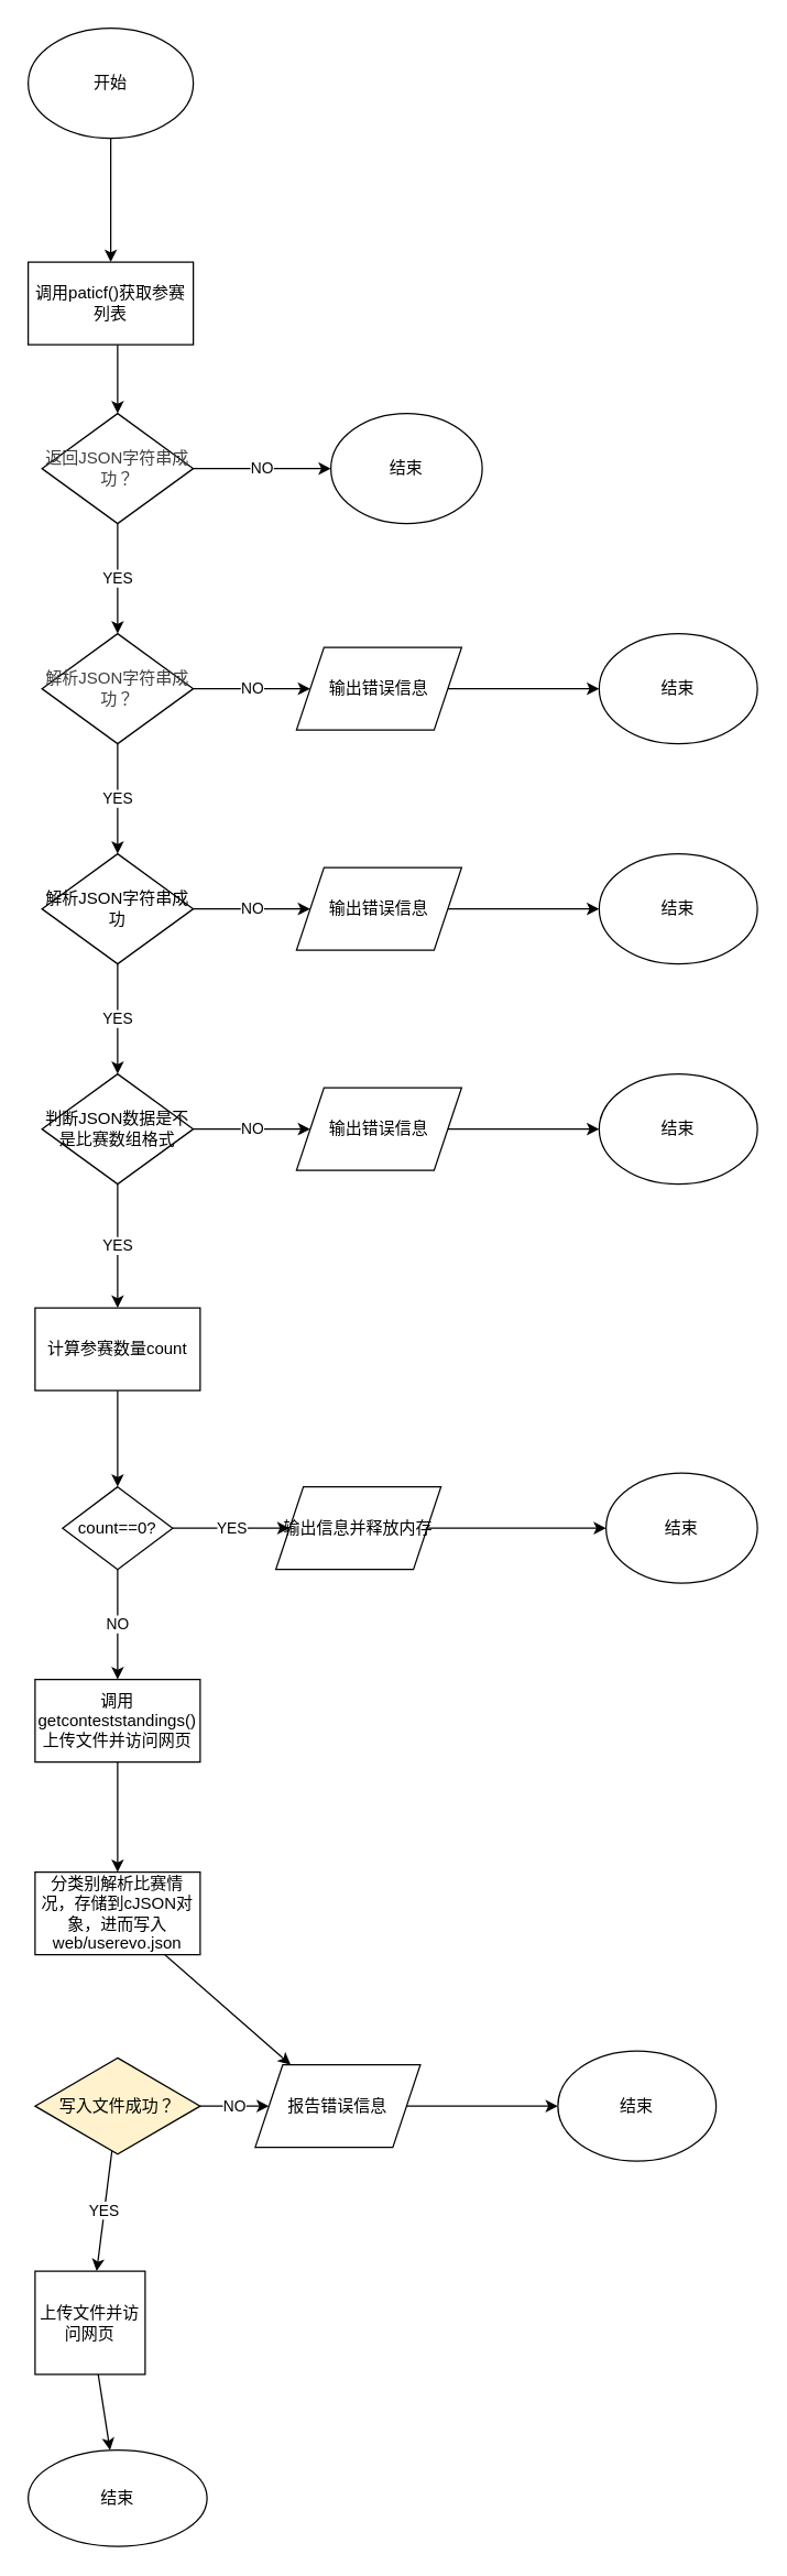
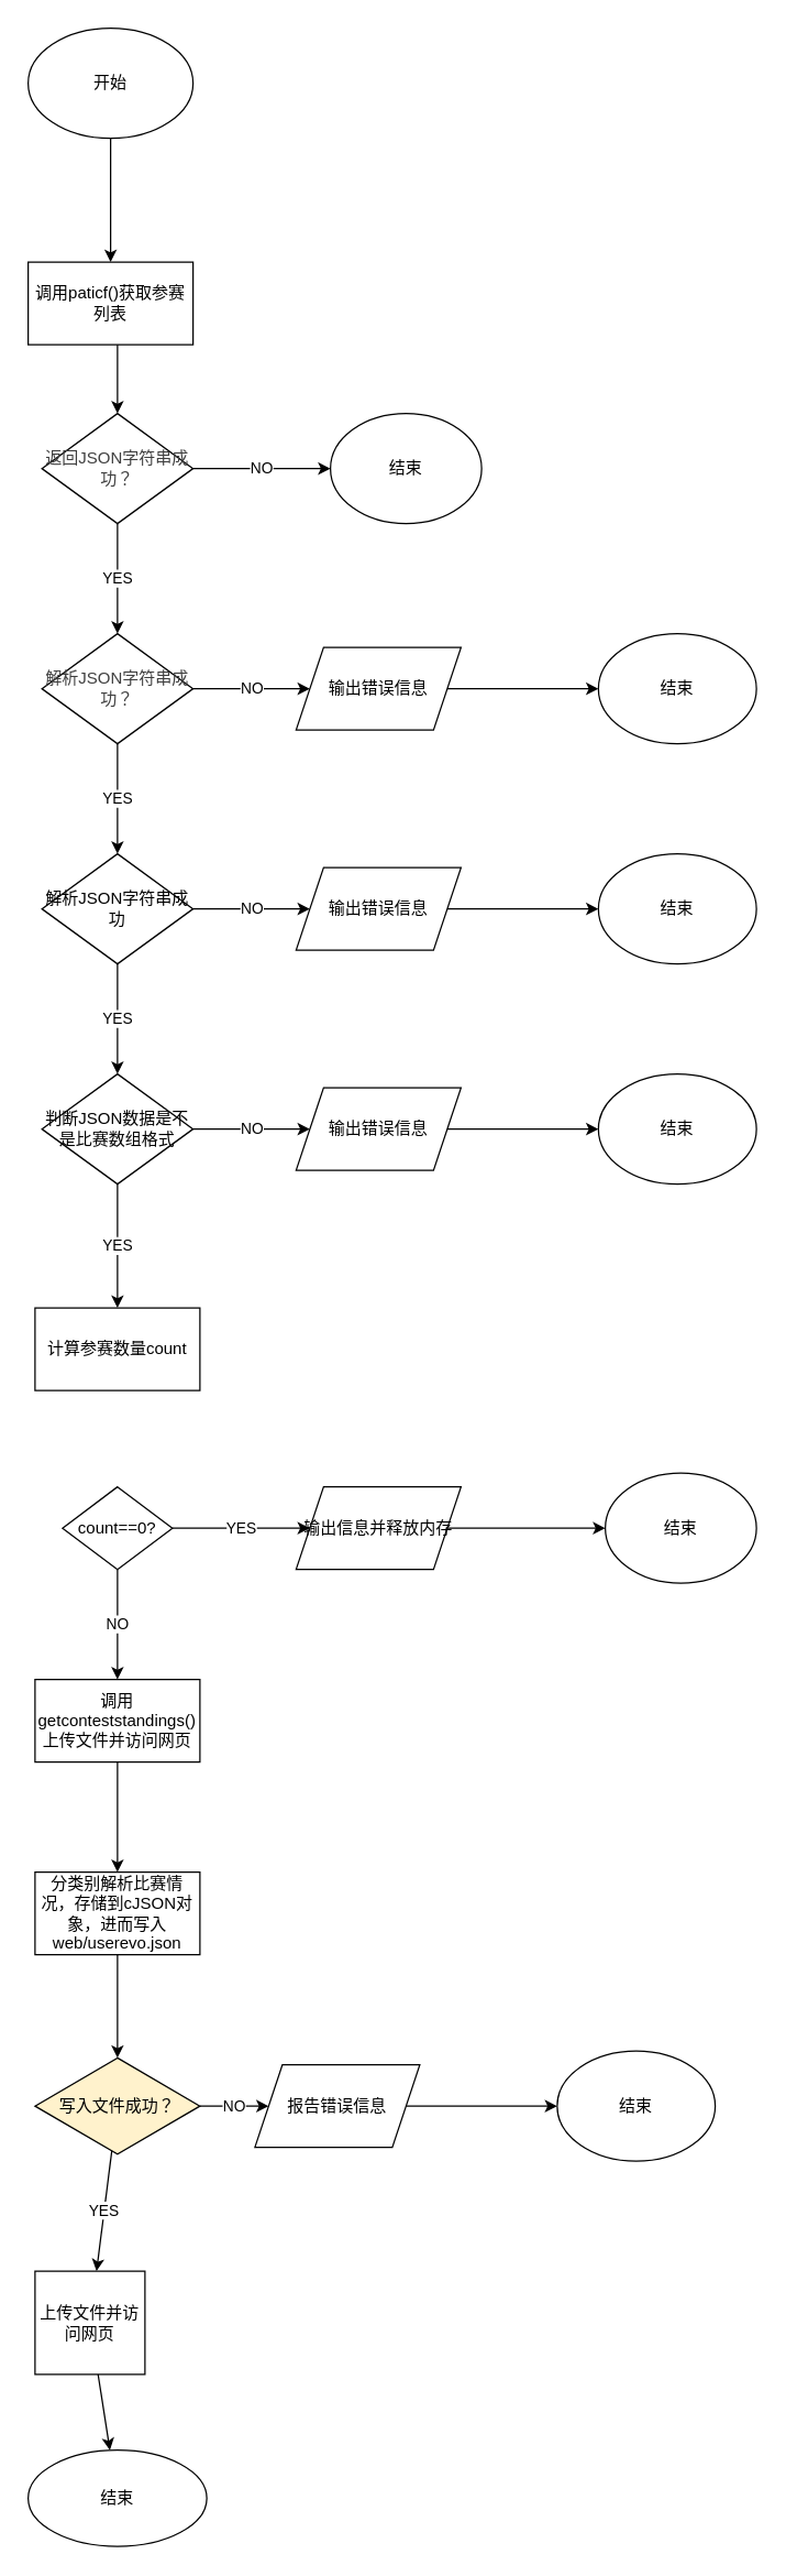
- <mxCell id="28" value="" style="edgeStyle=none;html=1;" parent="1" source="29" target="32" edge="1"><mxGeometry relative="1" as="geometry" /></mxCell>
- <mxCell id="34" value="输出信息并释放内存" style="shape=parallelogram;perimeter=parallelogramPerimeter;whiteSpace=wrap;html=1;fixedSize=1;" parent="1" vertex="1"><mxGeometry x="200" y="1080" width="120" height="60" as="geometry" /></mxCell>
+ <mxCell id="34" value="输出信息并释放内存" style="shape=parallelogram;perimeter=parallelogramPerimeter;whiteSpace=wrap;html=1;fixedSize=1;" parent="1" vertex="1"><mxGeometry x="215" y="1080" width="120" height="60" as="geometry" /></mxCell>
- <mxCell id="38" value="" style="edgeStyle=none;html=1;" edge="1" parent="1" source="39" target="44"><mxGeometry relative="1" as="geometry" /></mxCell>
+ <mxCell id="38" value="" style="edgeStyle=none;html=1;" edge="1" parent="1" source="39" target="42"><mxGeometry relative="1" as="geometry" /></mxCell>
